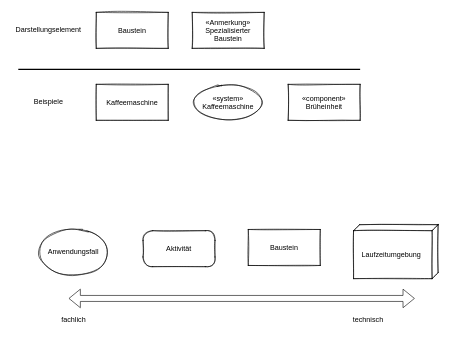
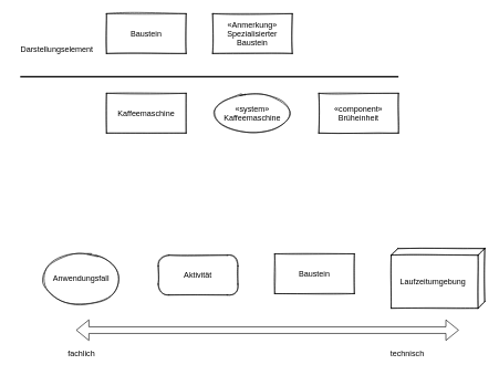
- <mxCell id="8" value="Darstellungselement" style="text;html=1;align=center;verticalAlign=middle;resizable=0;points=[];autosize=1;strokeColor=none;fillColor=none;" parent="1" vertex="1"><mxGeometry x="20" y="40" width="120" height="20" as="geometry" /></mxCell>
+ <mxCell id="8" value="Darstellungselement" style="text;html=1;align=center;verticalAlign=middle;resizable=0;points=[];autosize=1;strokeColor=none;fillColor=none;" parent="1" vertex="1"><mxGeometry x="25" y="65" width="120" height="20" as="geometry" /></mxCell>
- <mxCell id="9" value="Beispiele" style="text;html=1;align=center;verticalAlign=middle;resizable=0;points=[];autosize=1;strokeColor=none;fillColor=none;" parent="1" vertex="1"><mxGeometry x="50" y="160" width="60" height="20" as="geometry" /></mxCell>
